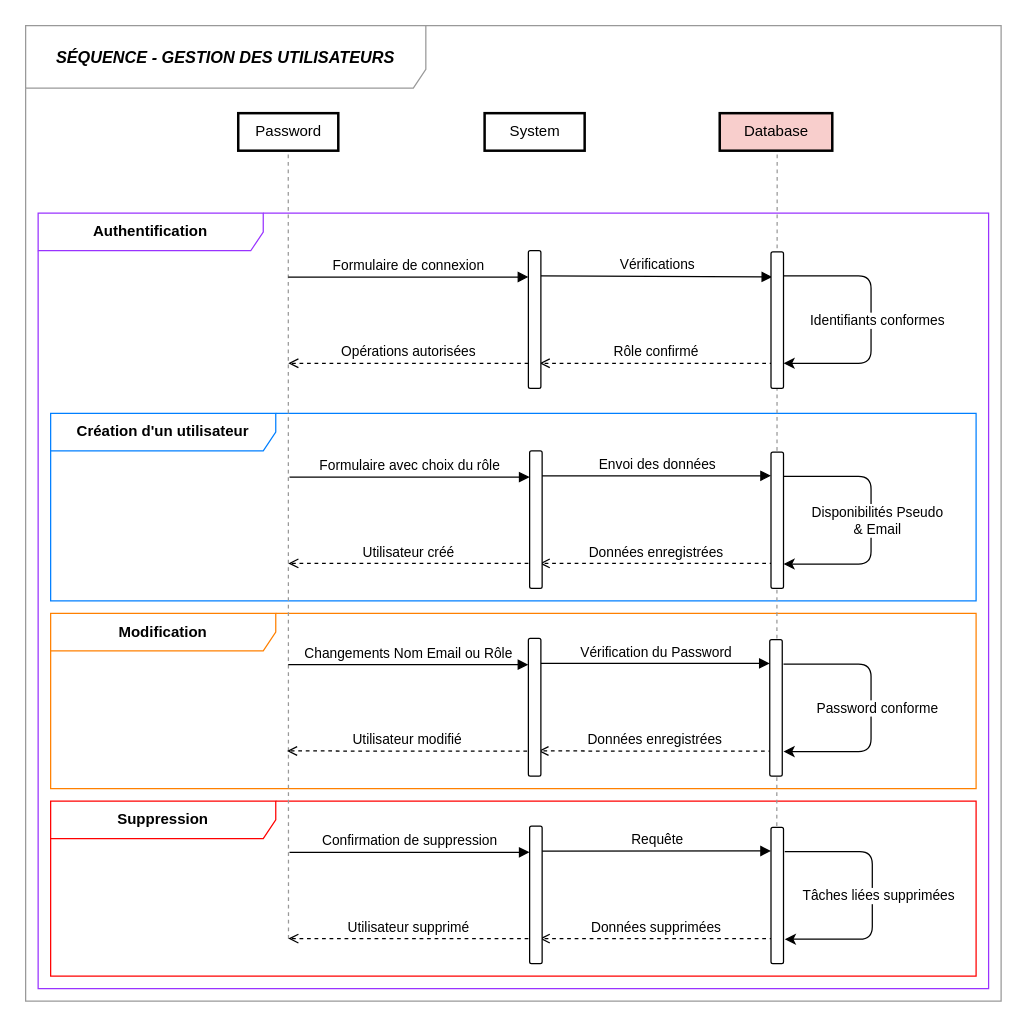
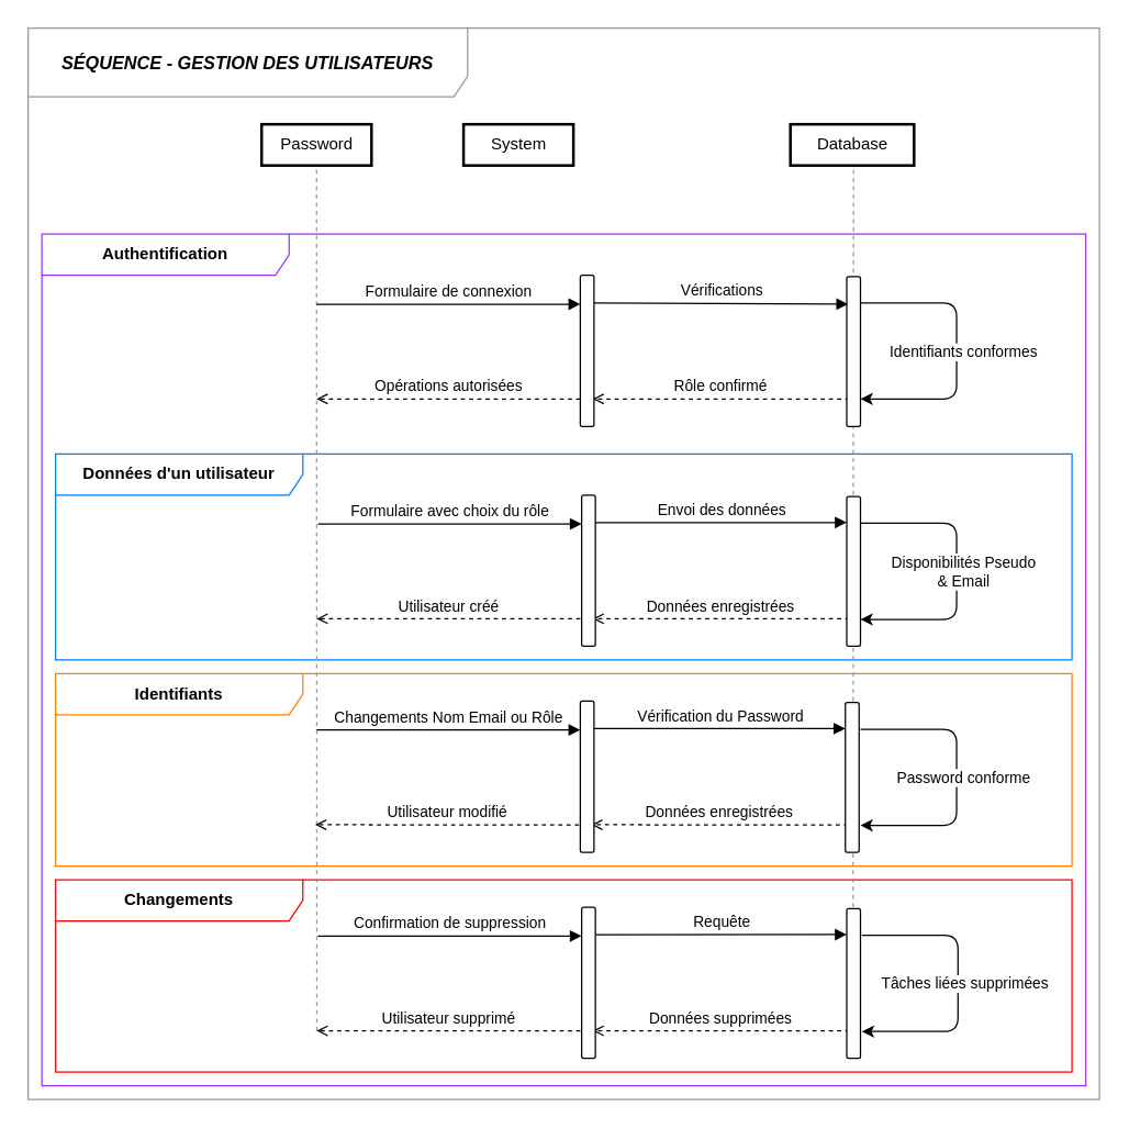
- <mxCell id="16" value="System" style="html=1;rounded=0;perimeterSpacing=2;strokeWidth=2;" parent="1" vertex="1"><mxGeometry x="387" y="90" width="80" height="30" as="geometry" /></mxCell>
+ <mxCell id="16" value="System" style="html=1;rounded=0;perimeterSpacing=2;strokeWidth=2;" parent="1" vertex="1"><mxGeometry x="337" y="90" width="80" height="30" as="geometry" /></mxCell>
- <mxCell id="13" value="Database" style="html=1;rounded=0;perimeterSpacing=2;strokeWidth=2;fillColor=#f8cecc;" parent="1" vertex="1"><mxGeometry x="575" y="90" width="90" height="30" as="geometry" /></mxCell>
+ <mxCell id="13" value="Database" style="html=1;rounded=0;perimeterSpacing=2;strokeWidth=2;" parent="1" vertex="1"><mxGeometry x="575" y="90" width="90" height="30" as="geometry" /></mxCell>
- <mxCell id="4" value="&lt;div style=&quot;text-align: left&quot;&gt;&lt;span style=&quot;background-color: rgb(255 , 255 , 255)&quot;&gt;&lt;b&gt;Création d'un utilisateur&lt;/b&gt;&lt;/span&gt;&lt;/div&gt;" style="shape=umlFrame;whiteSpace=wrap;html=1;swimlaneFillColor=none;width=180;height=30;strokeColor=#007FFF;" parent="1" vertex="1"><mxGeometry x="40" y="330" width="740" height="150" as="geometry" /></mxCell>
+ <mxCell id="4" value="&lt;div style=&quot;text-align: left&quot;&gt;&lt;span style=&quot;background-color: rgb(255 , 255 , 255)&quot;&gt;&lt;b&gt;Données d'un utilisateur&lt;/b&gt;&lt;/span&gt;&lt;/div&gt;" style="shape=umlFrame;whiteSpace=wrap;html=1;swimlaneFillColor=none;width=180;height=30;strokeColor=#007FFF;" parent="1" vertex="1"><mxGeometry x="40" y="330" width="740" height="150" as="geometry" /></mxCell>
- <mxCell id="6" value="&lt;div style=&quot;text-align: left&quot;&gt;&lt;span style=&quot;background-color: rgb(255 , 255 , 255)&quot;&gt;&lt;b&gt;Modification&lt;/b&gt;&lt;/span&gt;&lt;/div&gt;" style="shape=umlFrame;whiteSpace=wrap;html=1;swimlaneFillColor=none;width=180;height=30;strokeColor=#FF8000;" parent="1" vertex="1"><mxGeometry x="40" y="490" width="740" height="140" as="geometry" /></mxCell>
+ <mxCell id="6" value="&lt;div style=&quot;text-align: left&quot;&gt;&lt;span style=&quot;background-color: rgb(255 , 255 , 255)&quot;&gt;&lt;b&gt;Identifiants&lt;/b&gt;&lt;/span&gt;&lt;/div&gt;" style="shape=umlFrame;whiteSpace=wrap;html=1;swimlaneFillColor=none;width=180;height=30;strokeColor=#FF8000;" parent="1" vertex="1"><mxGeometry x="40" y="490" width="740" height="140" as="geometry" /></mxCell>
- <mxCell id="5" value="&lt;div style=&quot;text-align: left&quot;&gt;&lt;span style=&quot;background-color: rgb(255 , 255 , 255)&quot;&gt;&lt;b&gt;Suppression&lt;/b&gt;&lt;/span&gt;&lt;/div&gt;" style="shape=umlFrame;whiteSpace=wrap;html=1;swimlaneFillColor=none;width=180;height=30;strokeColor=#FF0000;" parent="1" vertex="1"><mxGeometry x="40" y="640" width="740" height="140" as="geometry" /></mxCell>
+ <mxCell id="5" value="&lt;div style=&quot;text-align: left&quot;&gt;&lt;span style=&quot;background-color: rgb(255 , 255 , 255)&quot;&gt;&lt;b&gt;Changements&lt;/b&gt;&lt;/span&gt;&lt;/div&gt;" style="shape=umlFrame;whiteSpace=wrap;html=1;swimlaneFillColor=none;width=180;height=30;strokeColor=#FF0000;" parent="1" vertex="1"><mxGeometry x="40" y="640" width="740" height="140" as="geometry" /></mxCell>
